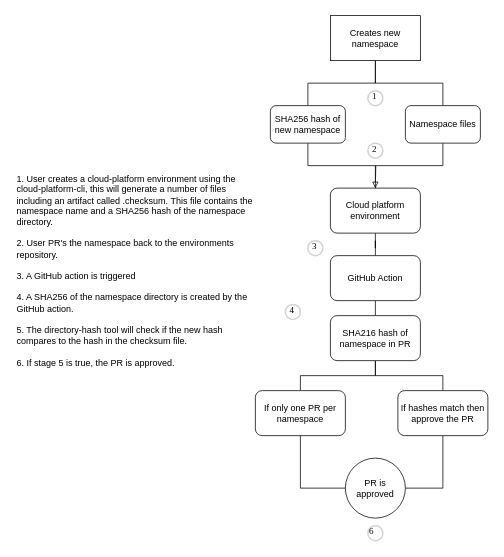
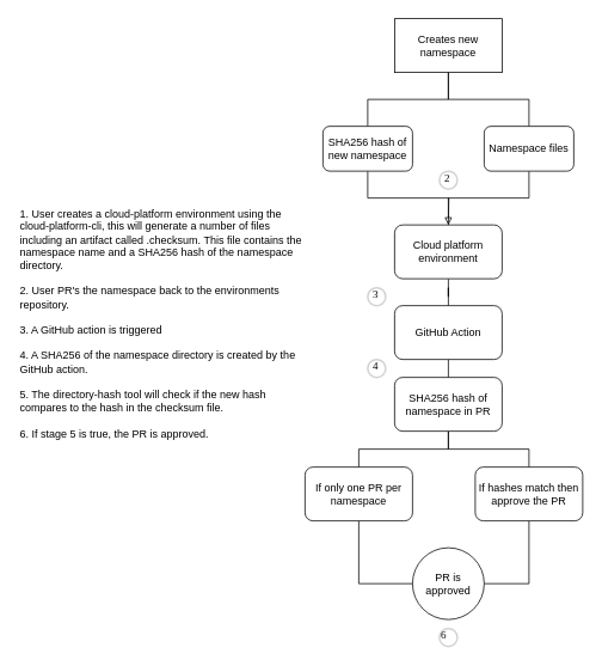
- <mxCell id="22" value="1" style="ellipse;whiteSpace=wrap;html=1;aspect=fixed;strokeWidth=2;fontFamily=Tahoma;spacingBottom=4;spacingRight=2;strokeColor=#d3d3d3;" vertex="1" parent="1"><mxGeometry x="490" y="120" width="20" height="20" as="geometry" /></mxCell>
- <mxCell id="25" value="4" style="ellipse;whiteSpace=wrap;html=1;aspect=fixed;strokeWidth=2;fontFamily=Tahoma;spacingBottom=4;spacingRight=2;strokeColor=#d3d3d3;" vertex="1" parent="1"><mxGeometry x="380" y="405" width="20" height="20" as="geometry" /></mxCell>
+ <mxCell id="25" value="4" style="ellipse;whiteSpace=wrap;html=1;aspect=fixed;strokeWidth=2;fontFamily=Tahoma;spacingBottom=4;spacingRight=2;strokeColor=#d3d3d3;" vertex="1" parent="1"><mxGeometry x="410" y="400" width="20" height="20" as="geometry" /></mxCell>
- <mxCell id="10" value="SHA216 hash of namespace in PR" style="rounded=1;whiteSpace=wrap;html=1;" vertex="1" parent="1"><mxGeometry x="440" y="420" width="120" height="60" as="geometry" /></mxCell>
+ <mxCell id="10" value="SHA256 hash of namespace in PR" style="rounded=1;whiteSpace=wrap;html=1;" vertex="1" parent="1"><mxGeometry x="440" y="420" width="120" height="60" as="geometry" /></mxCell>
